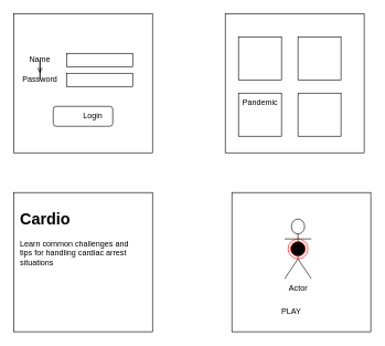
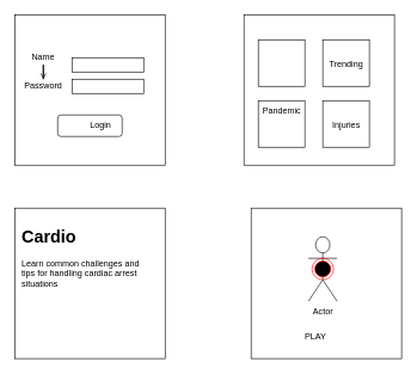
- <mxCell id="14" value="Name" style="text;html=1;strokeColor=none;fillColor=none;align=center;verticalAlign=middle;whiteSpace=wrap;rounded=0;" vertex="1" parent="1"><mxGeometry x="40" y="80" width="40" height="20" as="geometry" /></mxCell>
+ <mxCell id="14" value="Name" style="text;html=1;strokeColor=none;fillColor=none;align=center;verticalAlign=middle;whiteSpace=wrap;rounded=0;" vertex="1" parent="1"><mxGeometry x="40" y="70" width="40" height="20" as="geometry" /></mxCell>
+ <mxCell id="17" value="Trending" style="text;html=1;strokeColor=none;fillColor=none;align=center;verticalAlign=middle;whiteSpace=wrap;rounded=0;" vertex="1" parent="1"><mxGeometry x="463" y="80" width="40" height="20" as="geometry" /></mxCell>
+ <mxCell id="19" value="Injuries" style="text;html=1;strokeColor=none;fillColor=none;align=center;verticalAlign=middle;whiteSpace=wrap;rounded=0;" vertex="1" parent="1"><mxGeometry x="463" y="165" width="40" height="20" as="geometry" /></mxCell>
